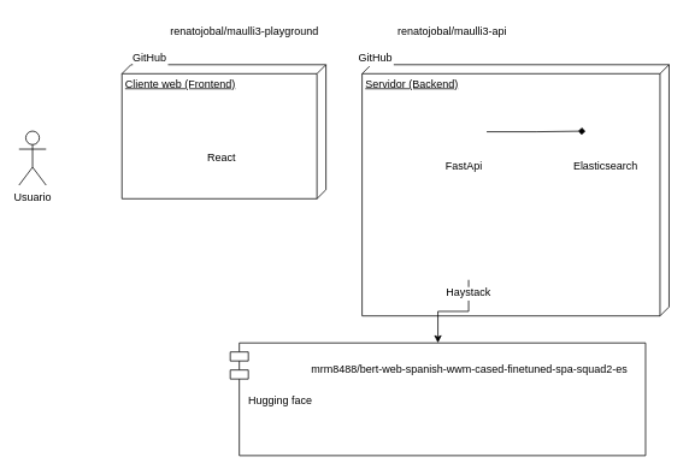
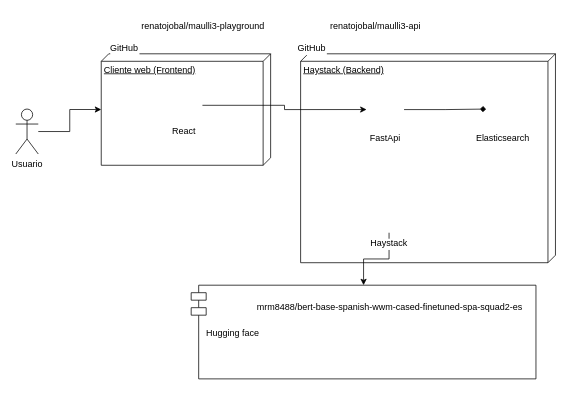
- <mxCell id="9" value="Servidor (Backend)" style="verticalAlign=top;align=left;spacingTop=8;spacingLeft=2;spacingRight=12;shape=cube;size=10;direction=south;fontStyle=4;html=1;whiteSpace=wrap;" vertex="1" parent="1"><mxGeometry x="400" y="71.29" width="340" height="278.71" as="geometry" /></mxCell>
+ <mxCell id="9" value="Haystack (Backend)" style="verticalAlign=top;align=left;spacingTop=8;spacingLeft=2;spacingRight=12;shape=cube;size=10;direction=south;fontStyle=4;html=1;whiteSpace=wrap;" vertex="1" parent="1"><mxGeometry x="400" y="71.29" width="340" height="278.71" as="geometry" /></mxCell>
+ <mxCell id="20" style="edgeStyle=orthogonalEdgeStyle;rounded=0;orthogonalLoop=1;jettySize=auto;html=1;entryX=0;entryY=0.5;entryDx=0;entryDy=0;" edge="1" parent="1" source="6" target="16"><mxGeometry relative="1" as="geometry" /></mxCell>
+ <mxCell id="3" style="edgeStyle=orthogonalEdgeStyle;rounded=0;orthogonalLoop=1;jettySize=auto;html=1;" edge="1" parent="1" source="4" target="5"><mxGeometry relative="1" as="geometry" /></mxCell>
- <mxCell id="17" value="&lt;span&gt;&lt;/span&gt;&lt;span style=&quot;white-space-collapse: preserve;&quot;&gt;mrm8488/bert-web-spanish-wwm-cased-finetuned-spa-squad2-es&lt;/span&gt;" style="text;html=1;align=center;verticalAlign=middle;whiteSpace=wrap;rounded=0;" vertex="1" parent="1"><mxGeometry x="334" y="395" width="370" height="30" as="geometry" /></mxCell>
+ <mxCell id="17" value="&lt;span&gt;&lt;/span&gt;&lt;span style=&quot;white-space-collapse: preserve;&quot;&gt;mrm8488/bert-base-spanish-wwm-cased-finetuned-spa-squad2-es&lt;/span&gt;" style="text;html=1;align=center;verticalAlign=middle;whiteSpace=wrap;rounded=0;" vertex="1" parent="1"><mxGeometry x="334" y="395" width="370" height="30" as="geometry" /></mxCell>
